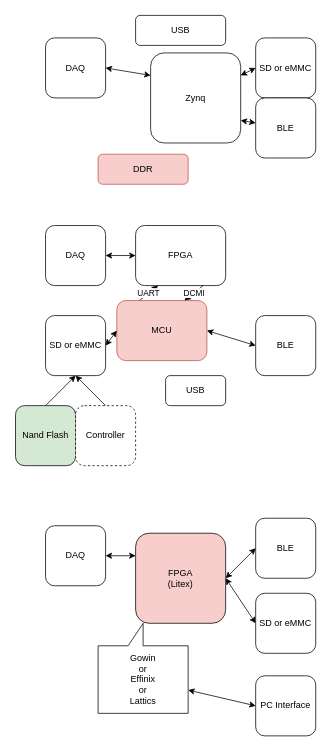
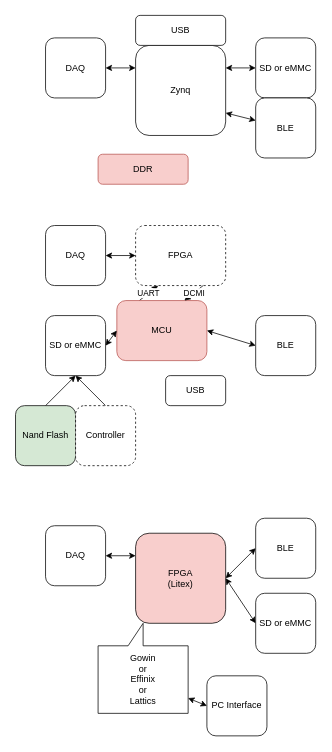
- <mxCell id="11" value="Zynq" style="rounded=1;whiteSpace=wrap;html=1;" vertex="1" parent="1"><mxGeometry x="200" y="70" width="120" height="120" as="geometry" /></mxCell>
+ <mxCell id="11" value="Zynq" style="rounded=1;whiteSpace=wrap;html=1;" vertex="1" parent="1"><mxGeometry x="180" y="60" width="120" height="120" as="geometry" /></mxCell>
- <mxCell id="17" value="FPGA" style="rounded=1;whiteSpace=wrap;html=1;" vertex="1" parent="1"><mxGeometry x="180" y="300" width="120" height="80" as="geometry" /></mxCell>
+ <mxCell id="17" value="FPGA" style="rounded=1;whiteSpace=wrap;html=1;dashed=1;" vertex="1" parent="1"><mxGeometry x="180" y="300" width="120" height="80" as="geometry" /></mxCell>
- <mxCell id="35" value="PC Interface" style="rounded=1;whiteSpace=wrap;html=1;" vertex="1" parent="1"><mxGeometry x="340" y="900" width="80" height="80" as="geometry" /></mxCell>
+ <mxCell id="35" value="PC Interface" style="rounded=1;whiteSpace=wrap;html=1;" vertex="1" parent="1"><mxGeometry x="275" y="900" width="80" height="80" as="geometry" /></mxCell>
